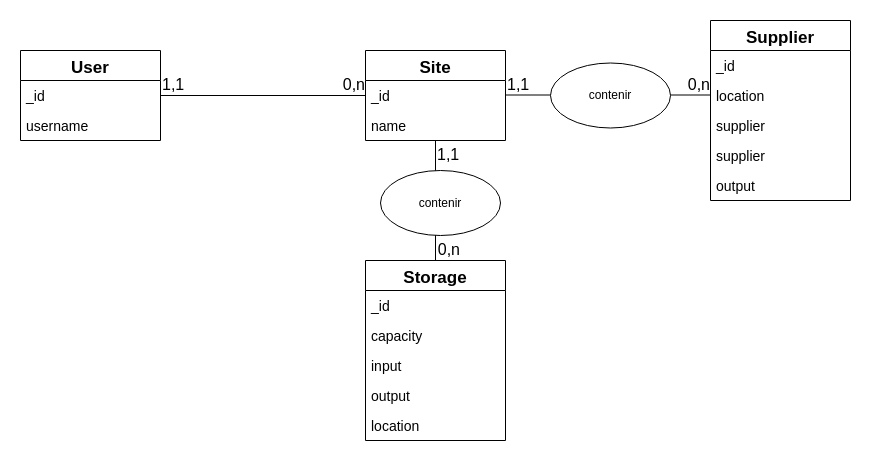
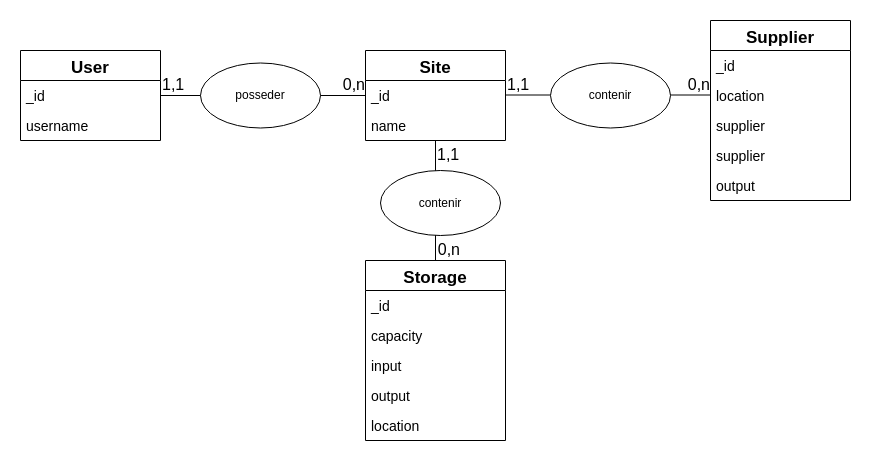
+ <mxCell id="23" value="posseder" style="ellipse;whiteSpace=wrap;html=1;" parent="1" vertex="1"><mxGeometry x="200" y="62.5" width="120" height="65" as="geometry" /></mxCell>
